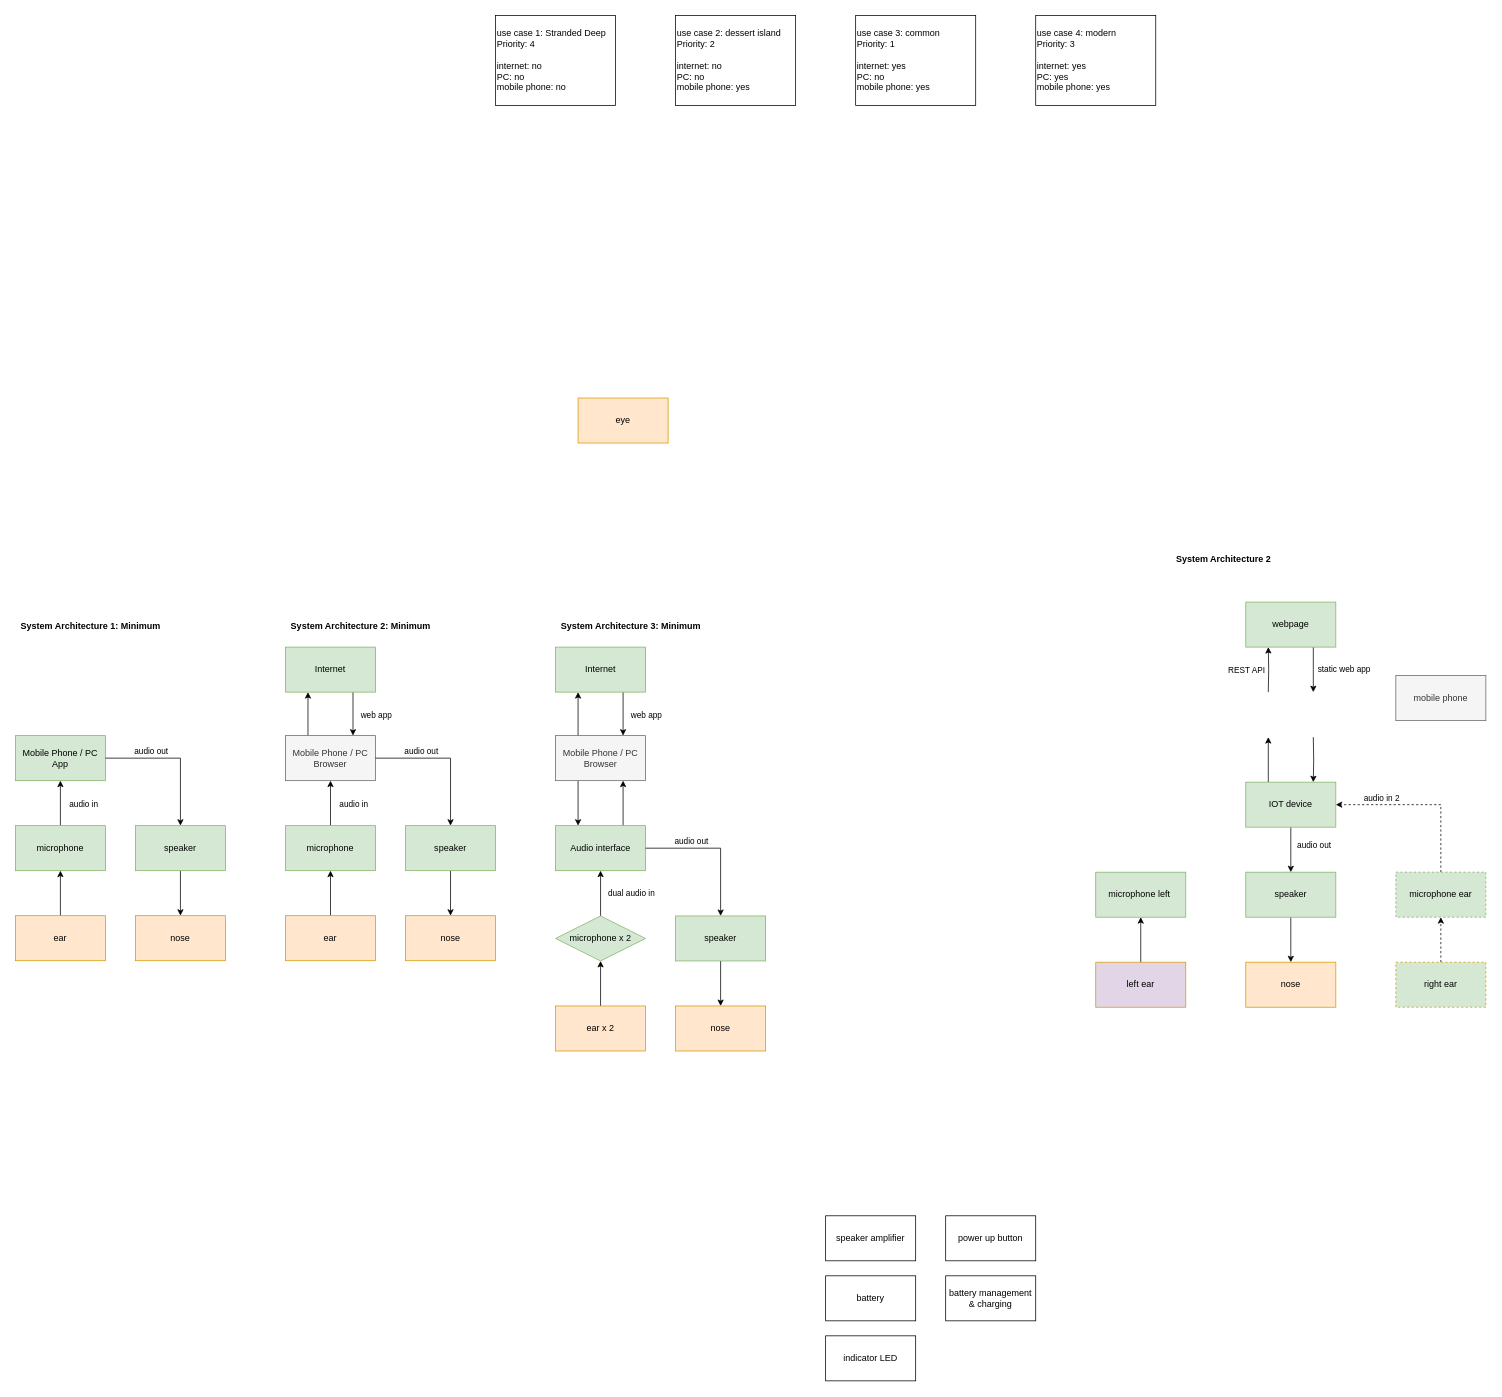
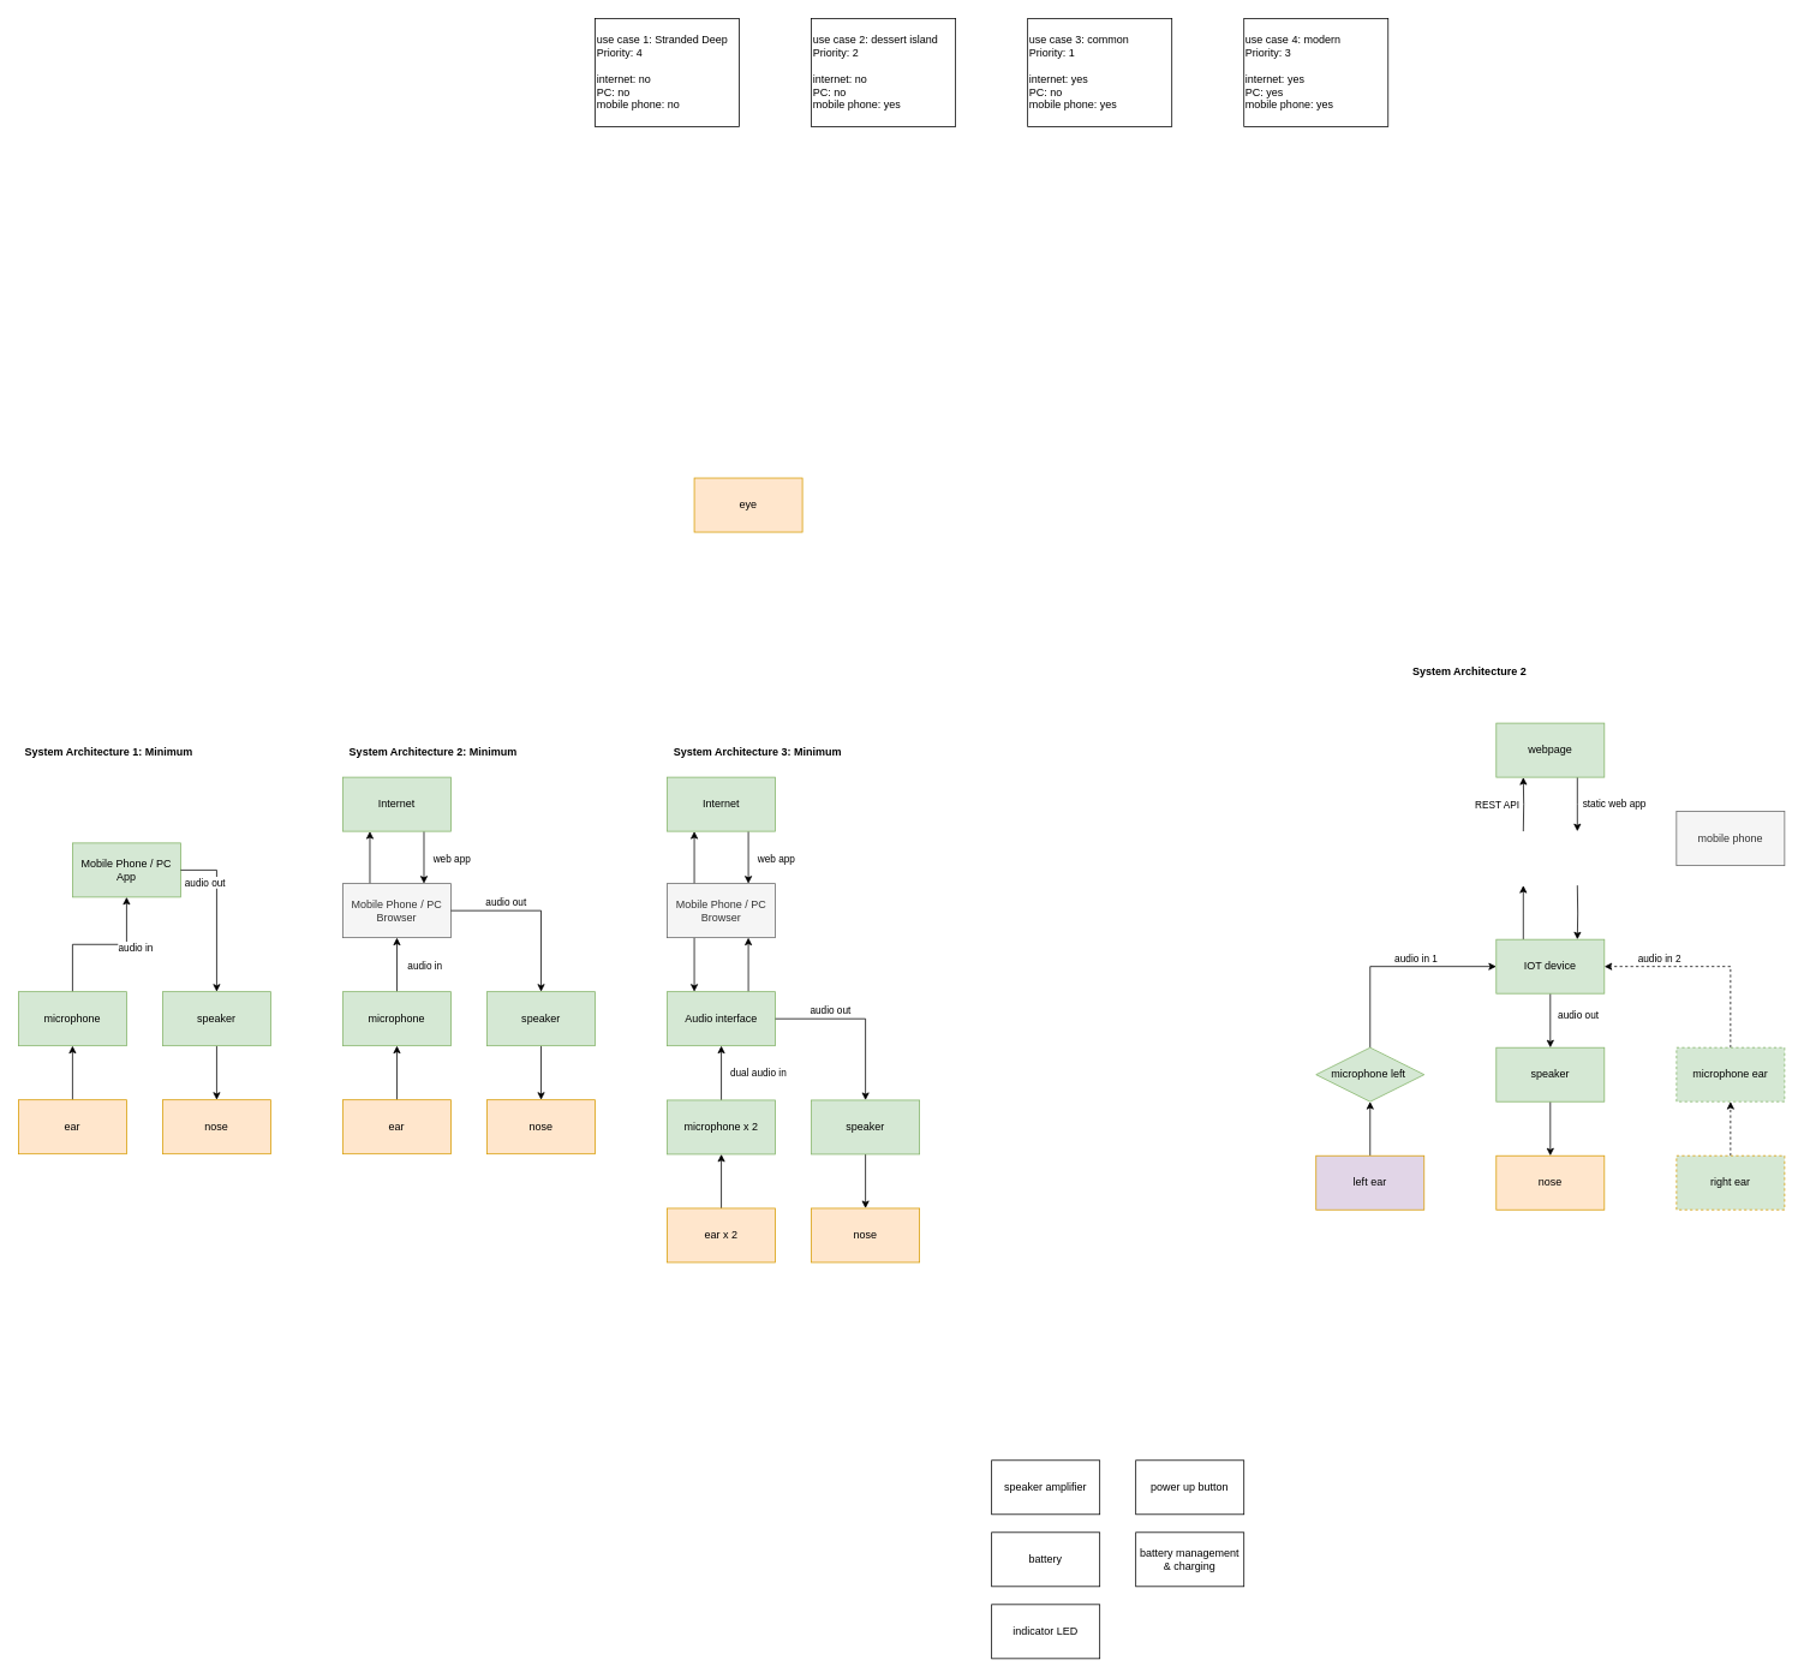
- <mxCell id="53" value="Mobile Phone / PC App" style="whiteSpace=wrap;html=1;fillColor=#d5e8d4;strokeColor=#82b366;" vertex="1" parent="1"><mxGeometry x="20" y="980" width="120" height="60" as="geometry" /></mxCell>
+ <mxCell id="53" value="Mobile Phone / PC App" style="whiteSpace=wrap;html=1;fillColor=#d5e8d4;strokeColor=#82b366;" vertex="1" parent="1"><mxGeometry x="80" y="935" width="120" height="60" as="geometry" /></mxCell>
+ <mxCell id="16" style="edgeStyle=orthogonalEdgeStyle;rounded=0;orthogonalLoop=1;jettySize=auto;html=1;entryX=0;entryY=0.5;entryDx=0;entryDy=0;exitX=0.5;exitY=0;exitDx=0;exitDy=0;" edge="1" parent="1" source="18" target="25"><mxGeometry relative="1" as="geometry" /></mxCell>
+ <mxCell id="17" value="audio in 1" style="edgeLabel;html=1;align=center;verticalAlign=middle;resizable=0;points=[];" vertex="1" connectable="0" parent="16"><mxGeometry x="0.114" relative="1" as="geometry"><mxPoint x="12" y="-10" as="offset" /></mxGeometry></mxCell>
- <mxCell id="18" value="microphone left&amp;nbsp;" style="whiteSpace=wrap;html=1;fillColor=#d5e8d4;strokeColor=#82b366;" vertex="1" parent="1"><mxGeometry x="1460" y="1162" width="120" height="60" as="geometry" /></mxCell>
+ <mxCell id="18" value="microphone left&amp;nbsp;" style="rhombus;whiteSpace=wrap;html=1;fillColor=#d5e8d4;strokeColor=#82b366;" vertex="1" parent="1"><mxGeometry x="1460" y="1162" width="120" height="60" as="geometry" /></mxCell>
- <mxCell id="74" value="microphone x 2" style="rhombus;whiteSpace=wrap;html=1;fillColor=#d5e8d4;strokeColor=#82b366;" vertex="1" parent="1"><mxGeometry x="740" y="1220.33" width="120" height="60" as="geometry" /></mxCell>
+ <mxCell id="74" value="microphone x 2" style="whiteSpace=wrap;html=1;fillColor=#d5e8d4;strokeColor=#82b366;" vertex="1" parent="1"><mxGeometry x="740" y="1220.33" width="120" height="60" as="geometry" /></mxCell>
